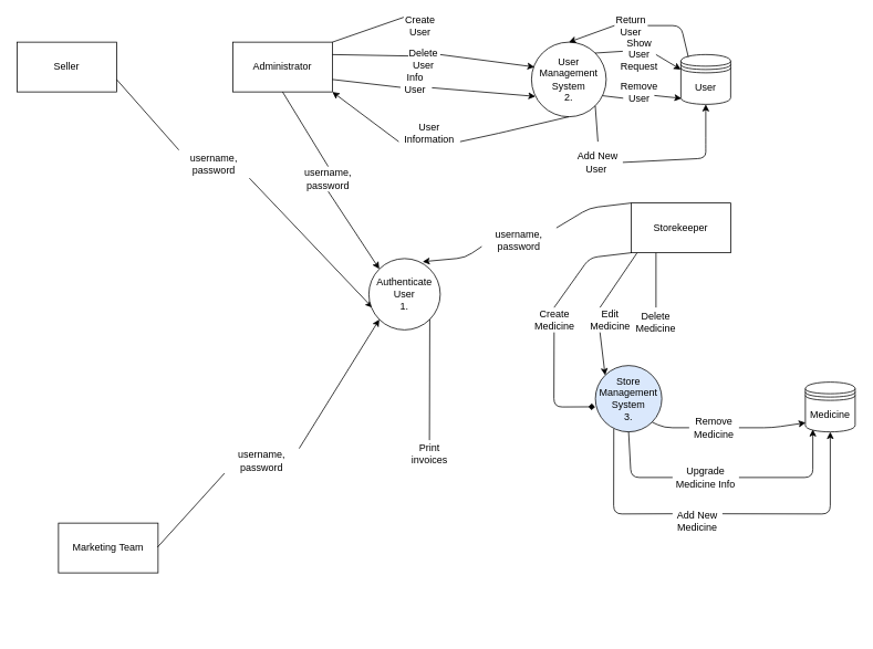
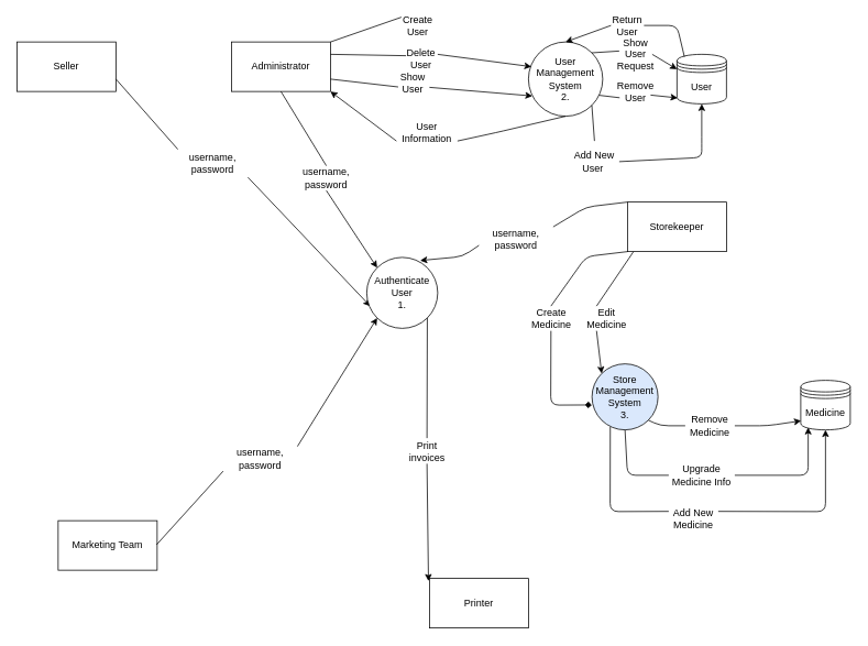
- <mxCell id="27" value="Info User" style="text;html=1;strokeColor=none;fillColor=none;align=center;verticalAlign=middle;whiteSpace=wrap;rounded=0;" vertex="1" parent="1"><mxGeometry x="480" y="90" width="40" height="20" as="geometry" /></mxCell>
+ <mxCell id="27" value="Show User" style="text;html=1;strokeColor=none;fillColor=none;align=center;verticalAlign=middle;whiteSpace=wrap;rounded=0;" vertex="1" parent="1"><mxGeometry x="480" y="90" width="40" height="20" as="geometry" /></mxCell>
- <mxCell id="60" value="" style="endArrow=none;html=1;exitX=0.25;exitY=1;exitDx=0;exitDy=0;entryX=0.5;entryY=0;entryDx=0;entryDy=0;" edge="1" parent="1" source="3" target="59"><mxGeometry width="50" height="50" relative="1" as="geometry"><mxPoint x="820" y="304" as="sourcePoint" /><mxPoint x="776.84" y="441.04" as="targetPoint" /></mxGeometry></mxCell>
- <mxCell id="59" value="Delete Medicine" style="text;html=1;strokeColor=none;fillColor=none;align=center;verticalAlign=middle;whiteSpace=wrap;rounded=0;" vertex="1" parent="1"><mxGeometry x="760" y="370" width="60" height="36" as="geometry" /></mxCell>
+ <mxCell id="10" value="" style="endArrow=classic;html=1;entryX=-0.01;entryY=0.053;entryDx=0;entryDy=0;entryPerimeter=0;exitX=0.5;exitY=1;exitDx=0;exitDy=0;startArrow=none;" parent="1" source="44" target="9" edge="1"><mxGeometry width="50" height="50" relative="1" as="geometry"><mxPoint x="519.37" y="390.314" as="sourcePoint" /><mxPoint x="470" y="460" as="targetPoint" /></mxGeometry></mxCell>
+ <mxCell id="9" value="Printer" style="rounded=0;whiteSpace=wrap;html=1;" parent="1" vertex="1"><mxGeometry x="520" y="700" width="120" height="60" as="geometry" /></mxCell>
